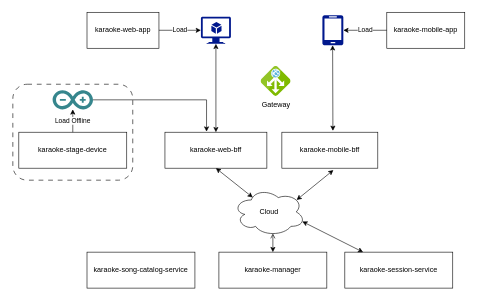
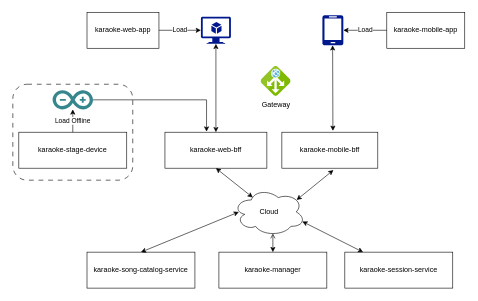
+ <mxCell id="17" value="" style="endArrow=classic;startArrow=classic;html=1;rounded=0;exitX=0.5;exitY=0;exitDx=0;exitDy=0;entryX=0.077;entryY=0.501;entryDx=0;entryDy=0;entryPerimeter=0;" parent="1" source="5" target="16" edge="1"><mxGeometry width="50" height="50" relative="1" as="geometry"><mxPoint x="254" y="390" as="sourcePoint" /><mxPoint x="304" y="340" as="targetPoint" /></mxGeometry></mxCell>
